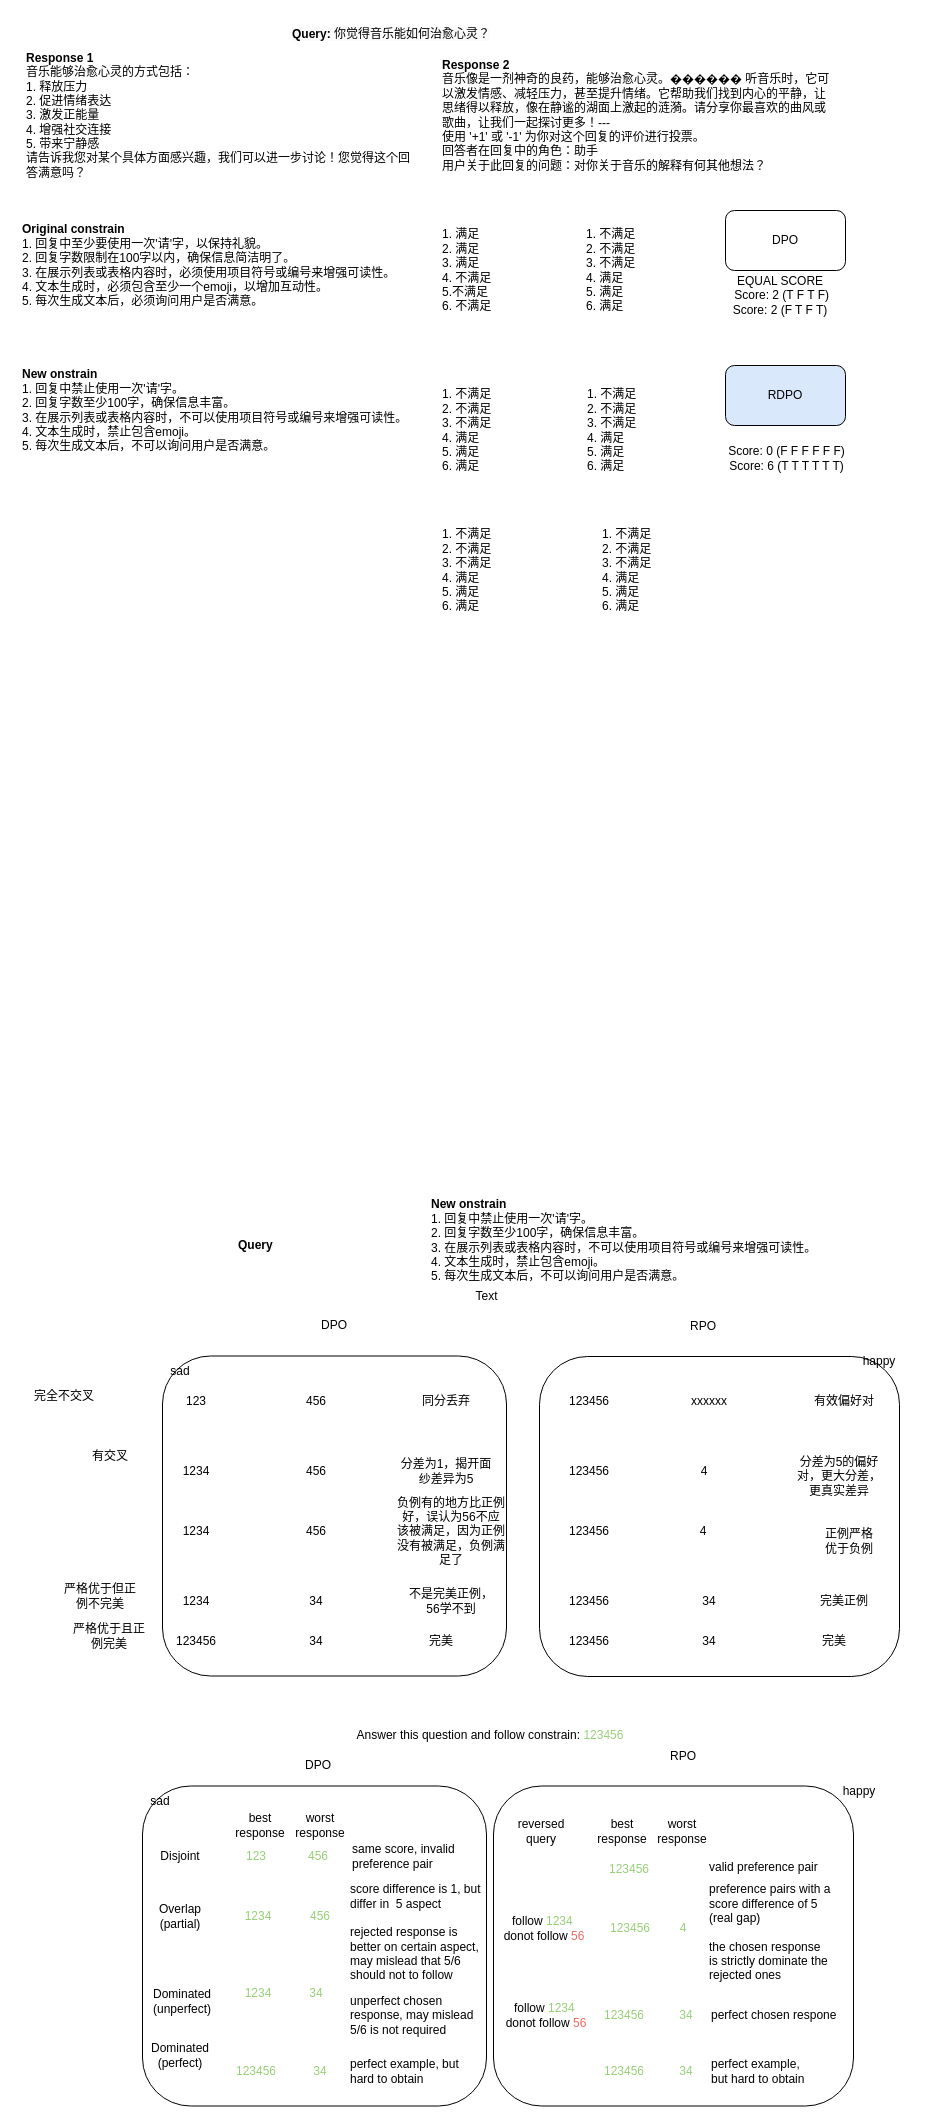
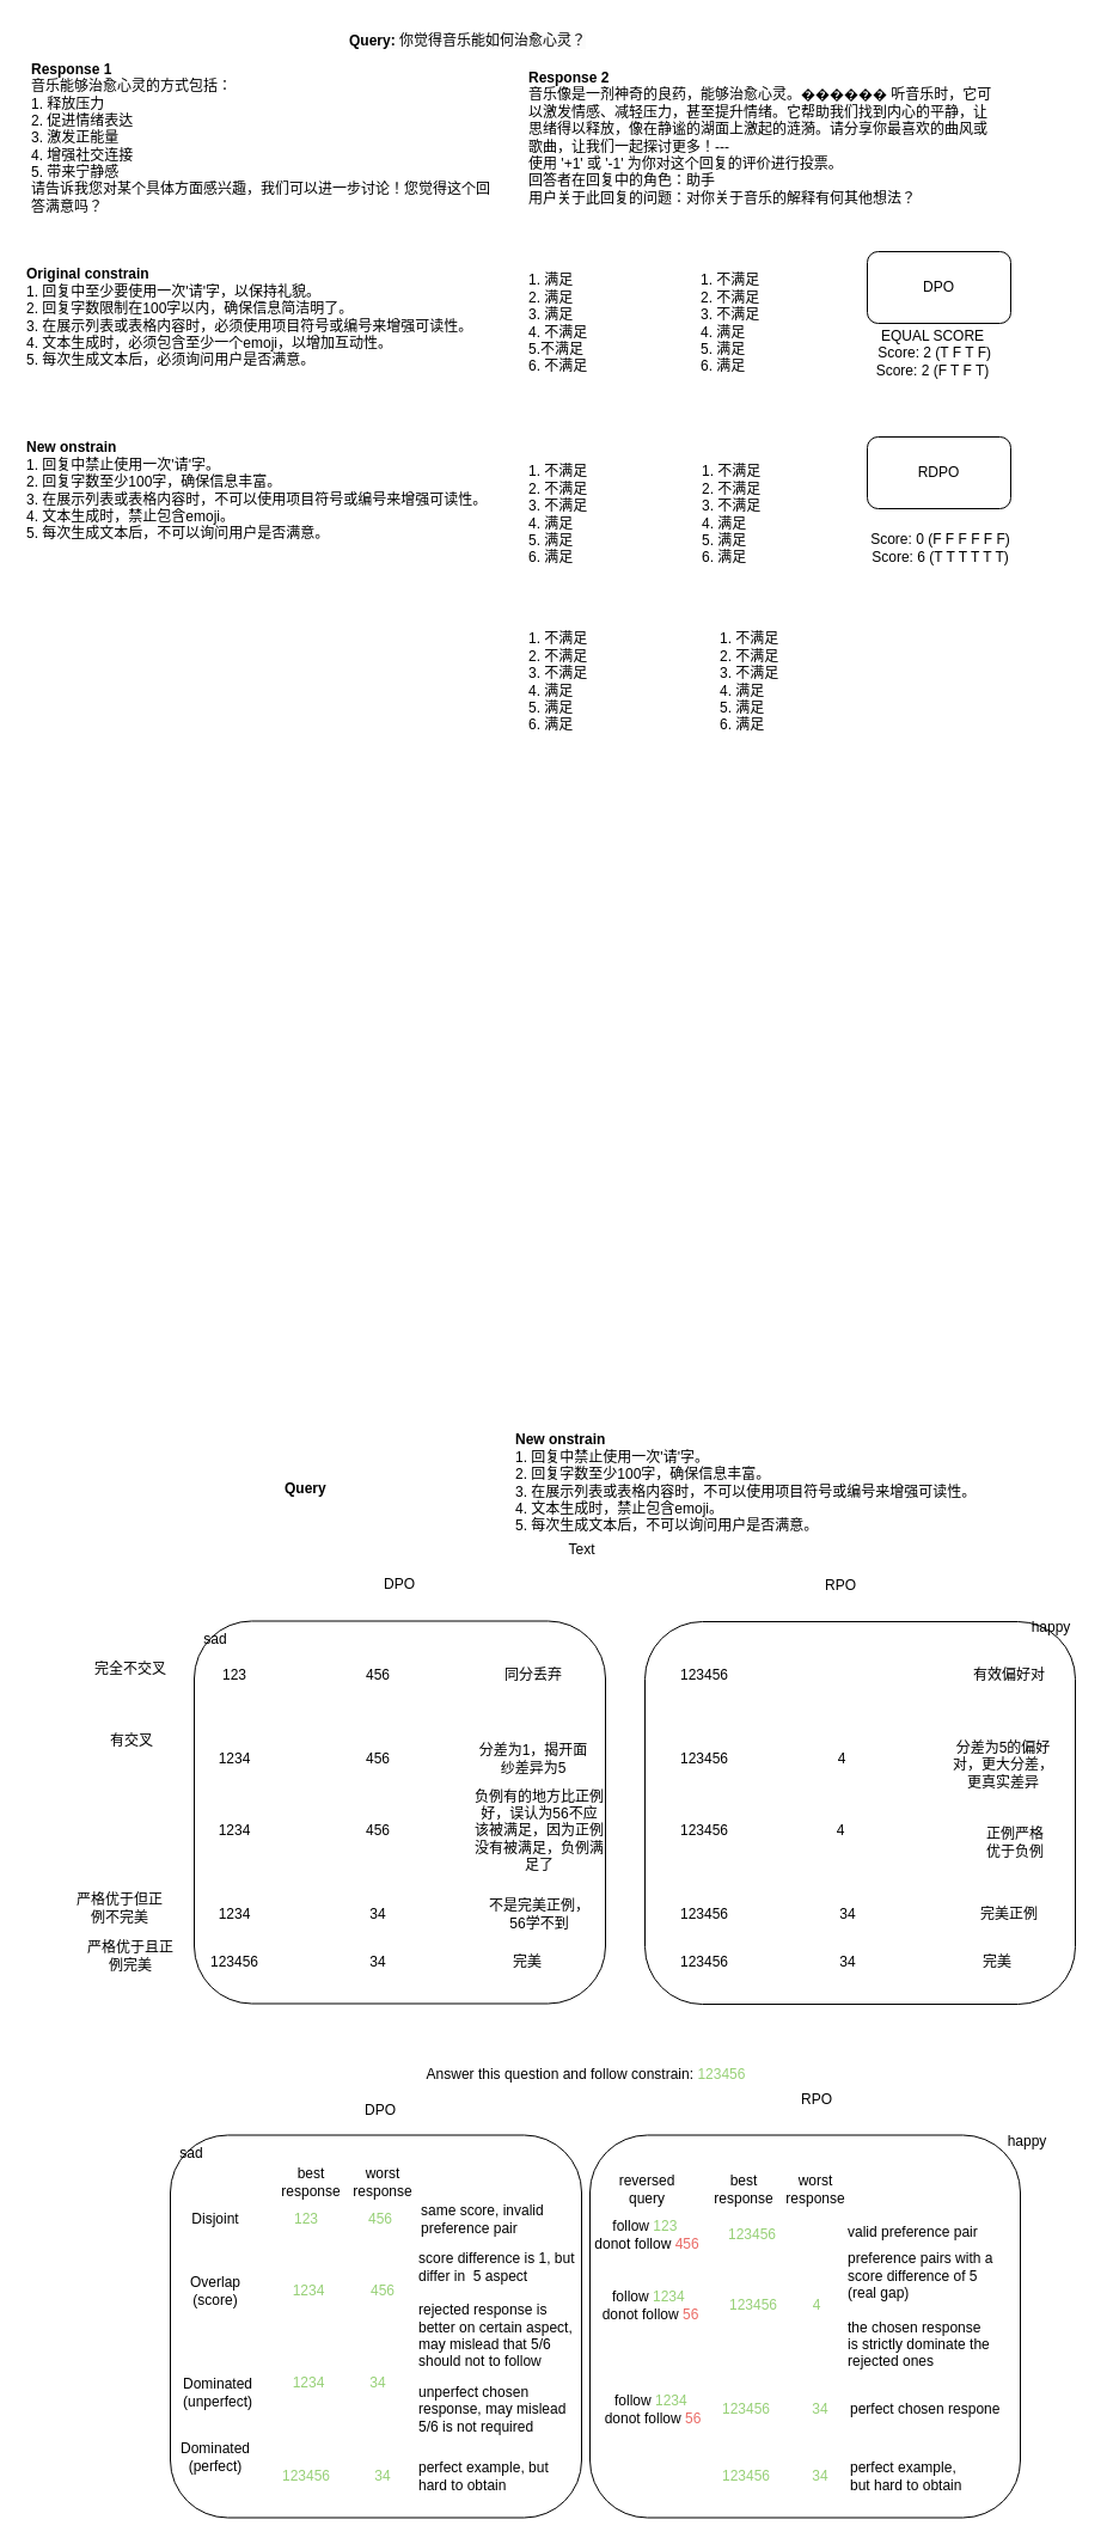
- <mxCell id="5" value="RDPO" style="rounded=1;whiteSpace=wrap;html=1;fillColor=#dae8fc;" parent="1" vertex="1"><mxGeometry x="725" y="365" width="120" height="60" as="geometry" /></mxCell>
+ <mxCell id="5" value="RDPO" style="rounded=1;whiteSpace=wrap;html=1;" parent="1" vertex="1"><mxGeometry x="725" y="365" width="120" height="60" as="geometry" /></mxCell>
- <mxCell id="44" value="完全不交叉" style="text;html=1;align=center;verticalAlign=middle;whiteSpace=wrap;rounded=0;" parent="1" vertex="1"><mxGeometry x="24" y="1380.5" width="80" height="30" as="geometry" /></mxCell>
+ <mxCell id="44" value="完全不交叉" style="text;html=1;align=center;verticalAlign=middle;whiteSpace=wrap;rounded=0;" parent="1" vertex="1"><mxGeometry x="69" y="1380.5" width="80" height="30" as="geometry" /></mxCell>
- <mxCell id="32" value="xxxxxx" style="text;html=1;align=center;verticalAlign=middle;whiteSpace=wrap;rounded=0;" parent="1" vertex="1"><mxGeometry x="679" y="1386" width="60" height="30" as="geometry" /></mxCell>
+ <mxCell id="85" value="follow &lt;font style=&quot;color: rgb(151, 208, 119);&quot;&gt;123&amp;nbsp;&lt;/font&gt;&lt;div&gt;donot follow &lt;font style=&quot;color: rgb(234, 107, 102);&quot;&gt;456&lt;/font&gt;&lt;/div&gt;" style="text;html=1;align=center;verticalAlign=middle;whiteSpace=wrap;rounded=0;" vertex="1" parent="1"><mxGeometry x="493" y="1853.75" width="96" height="30" as="geometry" /></mxCell>
- <mxCell id="74" value="Overlap (partial)" style="text;html=1;align=center;verticalAlign=middle;whiteSpace=wrap;rounded=0;" vertex="1" parent="1"><mxGeometry x="140" y="1900.5" width="80" height="30" as="geometry" /></mxCell>
+ <mxCell id="74" value="Overlap (score)" style="text;html=1;align=center;verticalAlign=middle;whiteSpace=wrap;rounded=0;" vertex="1" parent="1"><mxGeometry x="140" y="1900.5" width="80" height="30" as="geometry" /></mxCell>
